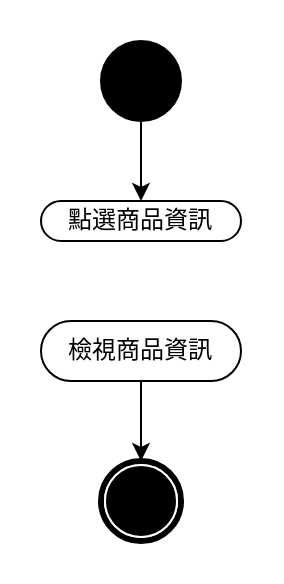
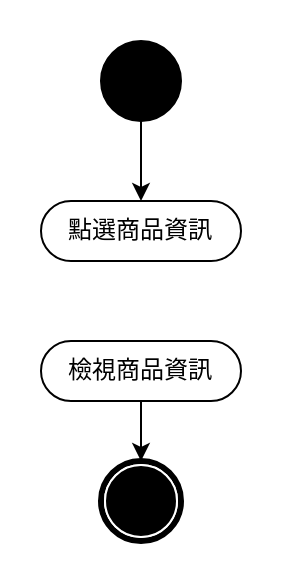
- <mxCell id="4" value="點選商品資訊" style="rounded=1;whiteSpace=wrap;html=1;shadow=0;comic=0;labelBackgroundColor=none;strokeWidth=1;fontFamily=Verdana;fontSize=12;align=center;arcSize=50;" parent="1" vertex="1"><mxGeometry x="20" y="100" width="100" height="20" as="geometry" /></mxCell>
+ <mxCell id="4" value="點選商品資訊" style="rounded=1;whiteSpace=wrap;html=1;shadow=0;comic=0;labelBackgroundColor=none;strokeWidth=1;fontFamily=Verdana;fontSize=12;align=center;arcSize=50;" parent="1" vertex="1"><mxGeometry x="20" y="100" width="100" height="30" as="geometry" /></mxCell>
- <mxCell id="7" value="檢視商品資訊" style="rounded=1;whiteSpace=wrap;html=1;shadow=0;comic=0;labelBackgroundColor=none;strokeWidth=1;fontFamily=Verdana;fontSize=12;align=center;arcSize=50;" parent="1" vertex="1"><mxGeometry x="20" y="160" width="100" height="30" as="geometry" /></mxCell>
+ <mxCell id="7" value="檢視商品資訊" style="rounded=1;whiteSpace=wrap;html=1;shadow=0;comic=0;labelBackgroundColor=none;strokeWidth=1;fontFamily=Verdana;fontSize=12;align=center;arcSize=50;" parent="1" vertex="1"><mxGeometry x="20" y="170" width="100" height="30" as="geometry" /></mxCell>
